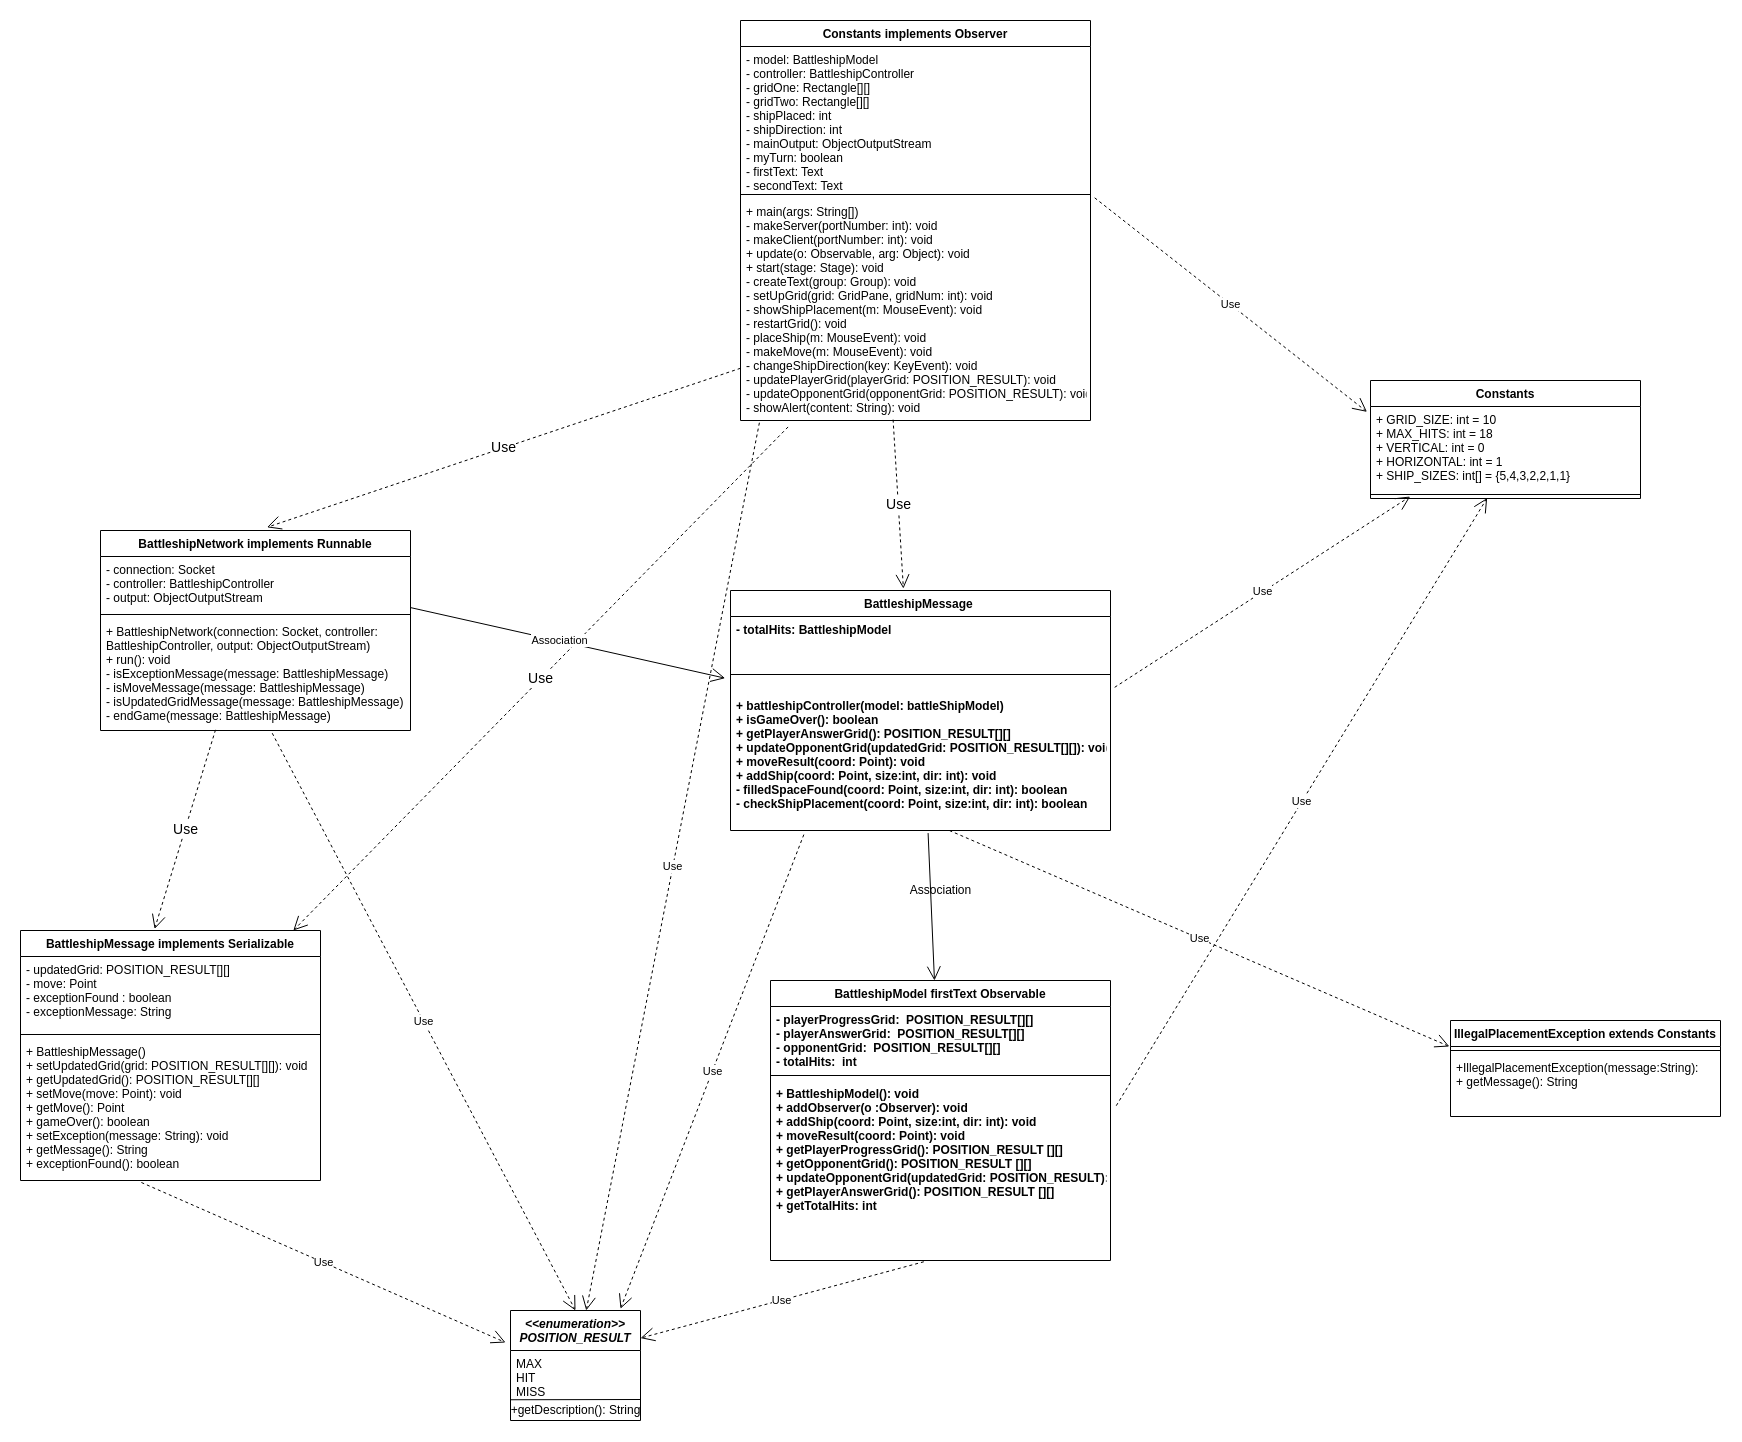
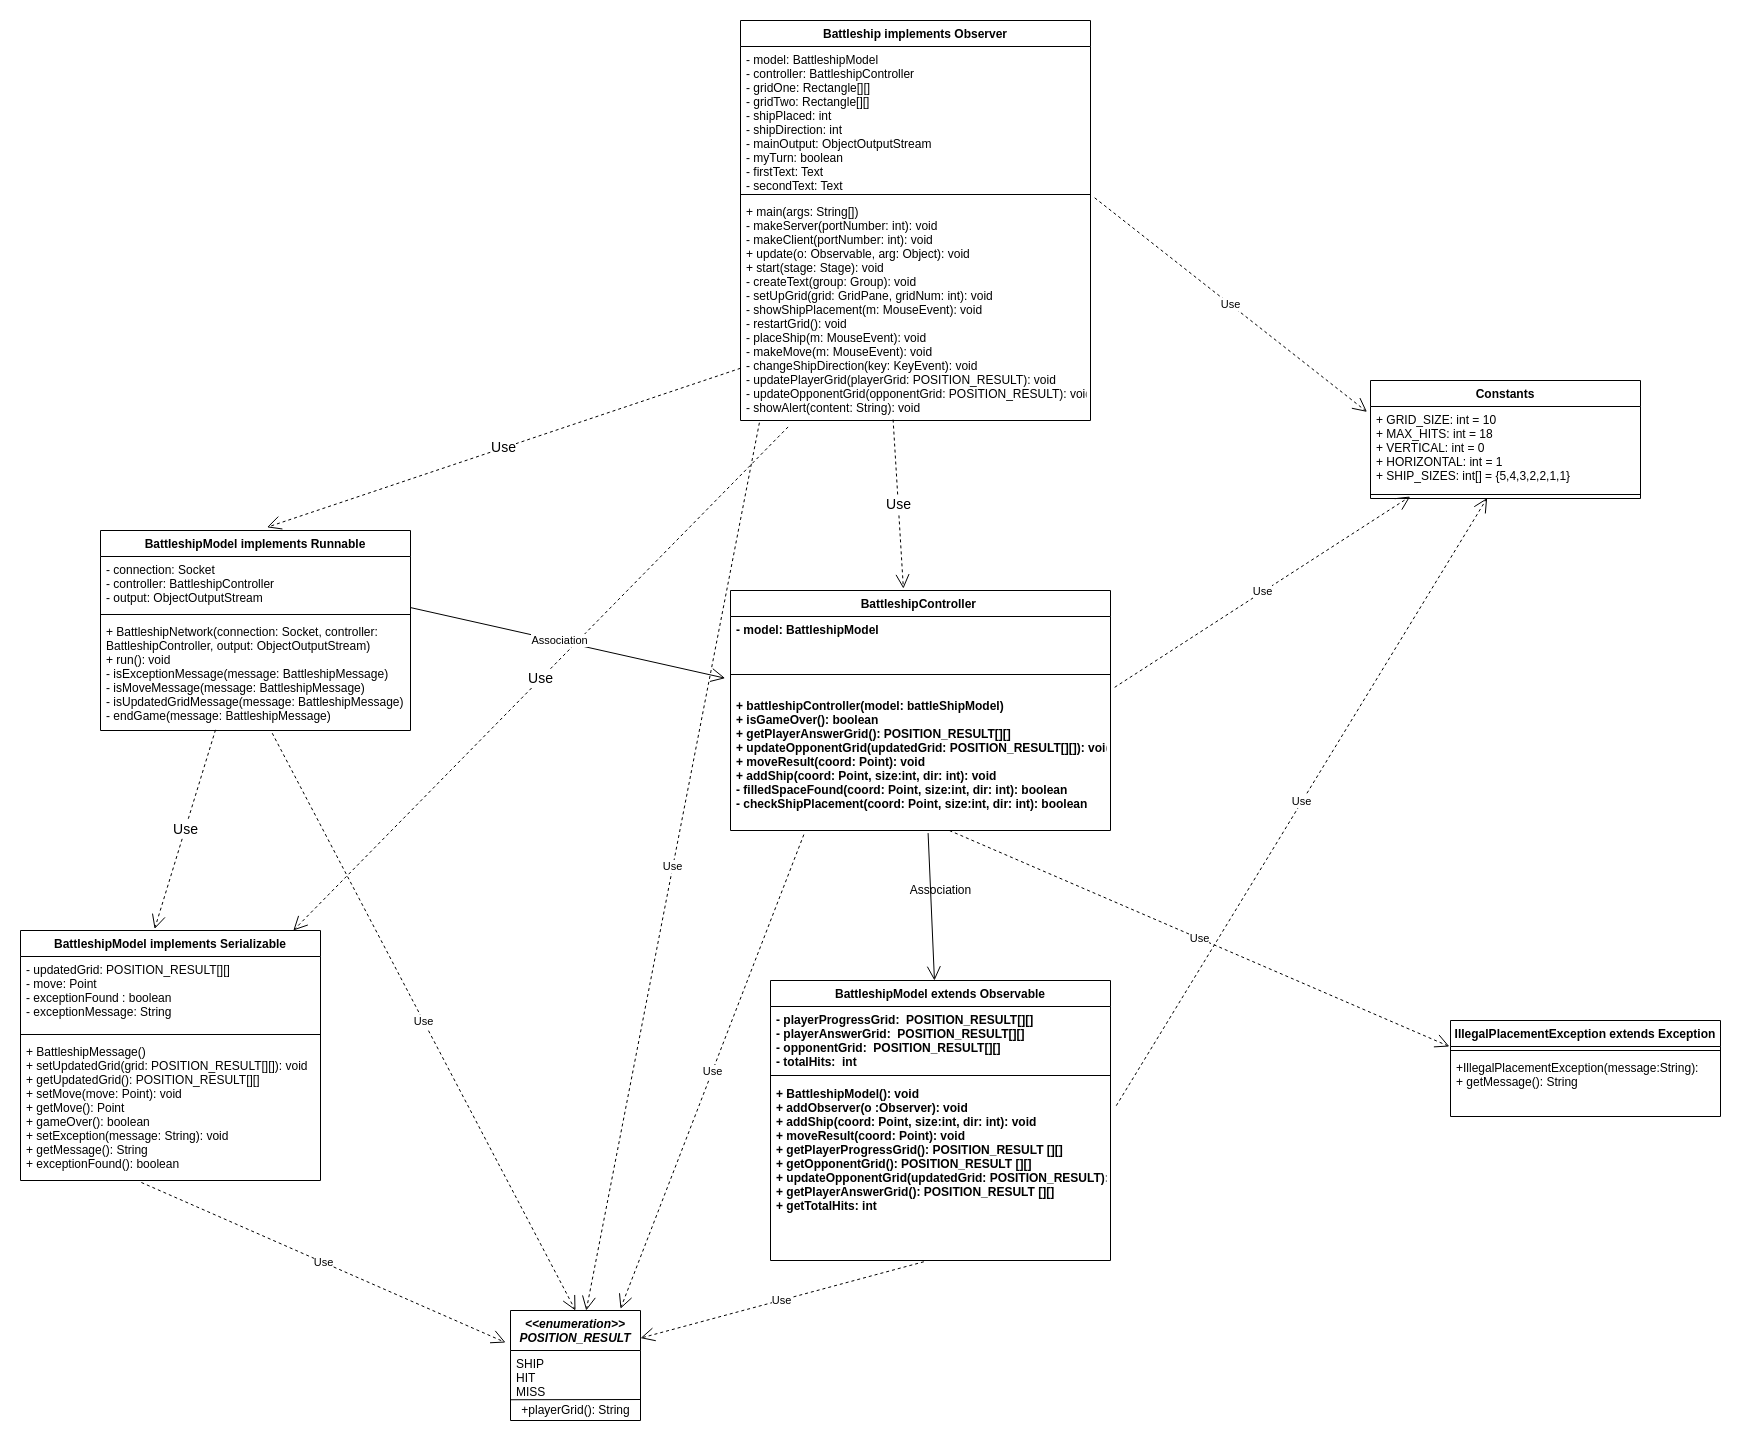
- <mxCell id="15" value="Constants implements Observer" style="swimlane;fontStyle=1;align=center;verticalAlign=top;childLayout=stackLayout;horizontal=1;startSize=26;horizontalStack=0;resizeParent=1;resizeParentMax=0;resizeLast=0;collapsible=1;marginBottom=0;" vertex="1" parent="1"><mxGeometry x="740" y="20" width="350" height="400" as="geometry" /></mxCell>
+ <mxCell id="15" value="Battleship implements Observer" style="swimlane;fontStyle=1;align=center;verticalAlign=top;childLayout=stackLayout;horizontal=1;startSize=26;horizontalStack=0;resizeParent=1;resizeParentMax=0;resizeLast=0;collapsible=1;marginBottom=0;" vertex="1" parent="1"><mxGeometry x="740" y="20" width="350" height="400" as="geometry" /></mxCell>
- <mxCell id="25" value="BattleshipNetwork implements Runnable" style="swimlane;fontStyle=1;align=center;verticalAlign=top;childLayout=stackLayout;horizontal=1;startSize=26;horizontalStack=0;resizeParent=1;resizeParentMax=0;resizeLast=0;collapsible=1;marginBottom=0;" vertex="1" parent="1"><mxGeometry x="100" y="530" width="310" height="200" as="geometry" /></mxCell>
+ <mxCell id="25" value="BattleshipModel implements Runnable" style="swimlane;fontStyle=1;align=center;verticalAlign=top;childLayout=stackLayout;horizontal=1;startSize=26;horizontalStack=0;resizeParent=1;resizeParentMax=0;resizeLast=0;collapsible=1;marginBottom=0;" vertex="1" parent="1"><mxGeometry x="100" y="530" width="310" height="200" as="geometry" /></mxCell>
- <mxCell id="7" value="BattleshipMessage " style="swimlane;fontStyle=1;align=center;verticalAlign=top;childLayout=stackLayout;horizontal=1;startSize=26;horizontalStack=0;resizeParent=1;resizeParentMax=0;resizeLast=0;collapsible=1;marginBottom=0;" vertex="1" parent="1"><mxGeometry x="730" y="590" width="380" height="240" as="geometry" /></mxCell>
+ <mxCell id="7" value="BattleshipController " style="swimlane;fontStyle=1;align=center;verticalAlign=top;childLayout=stackLayout;horizontal=1;startSize=26;horizontalStack=0;resizeParent=1;resizeParentMax=0;resizeLast=0;collapsible=1;marginBottom=0;" vertex="1" parent="1"><mxGeometry x="730" y="590" width="380" height="240" as="geometry" /></mxCell>
- <mxCell id="8" value="- totalHits: BattleshipModel " style="text;strokeColor=none;fillColor=none;align=left;verticalAlign=top;spacingLeft=4;spacingRight=4;overflow=hidden;rotatable=0;points=[[0,0.5],[1,0.5]];portConstraint=eastwest;fontStyle=1" vertex="1" parent="7"><mxGeometry y="26" width="380" height="54" as="geometry" /></mxCell>
+ <mxCell id="8" value="- model: BattleshipModel " style="text;strokeColor=none;fillColor=none;align=left;verticalAlign=top;spacingLeft=4;spacingRight=4;overflow=hidden;rotatable=0;points=[[0,0.5],[1,0.5]];portConstraint=eastwest;fontStyle=1" vertex="1" parent="7"><mxGeometry y="26" width="380" height="54" as="geometry" /></mxCell>
- <mxCell id="29" value="BattleshipMessage implements Serializable" style="swimlane;fontStyle=1;align=center;verticalAlign=top;childLayout=stackLayout;horizontal=1;startSize=26;horizontalStack=0;resizeParent=1;resizeParentMax=0;resizeLast=0;collapsible=1;marginBottom=0;" vertex="1" parent="1"><mxGeometry x="20" y="930" width="300" height="250" as="geometry" /></mxCell>
+ <mxCell id="29" value="BattleshipModel implements Serializable" style="swimlane;fontStyle=1;align=center;verticalAlign=top;childLayout=stackLayout;horizontal=1;startSize=26;horizontalStack=0;resizeParent=1;resizeParentMax=0;resizeLast=0;collapsible=1;marginBottom=0;" vertex="1" parent="1"><mxGeometry x="20" y="930" width="300" height="250" as="geometry" /></mxCell>
- <mxCell id="2" value="BattleshipModel firstText Observable" style="swimlane;fontStyle=1;align=center;verticalAlign=top;childLayout=stackLayout;horizontal=1;startSize=26;horizontalStack=0;resizeParent=1;resizeParentMax=0;resizeLast=0;collapsible=1;marginBottom=0;" vertex="1" parent="1"><mxGeometry x="770" y="980" width="340" height="280" as="geometry" /></mxCell>
+ <mxCell id="2" value="BattleshipModel extends Observable" style="swimlane;fontStyle=1;align=center;verticalAlign=top;childLayout=stackLayout;horizontal=1;startSize=26;horizontalStack=0;resizeParent=1;resizeParentMax=0;resizeLast=0;collapsible=1;marginBottom=0;" vertex="1" parent="1"><mxGeometry x="770" y="980" width="340" height="280" as="geometry" /></mxCell>
- <mxCell id="19" value="IllegalPlacementException extends Constants" style="swimlane;fontStyle=1;align=center;verticalAlign=top;childLayout=stackLayout;horizontal=1;startSize=26;horizontalStack=0;resizeParent=1;resizeParentMax=0;resizeLast=0;collapsible=1;marginBottom=0;" vertex="1" parent="1"><mxGeometry x="1450" y="1020" width="270" height="96" as="geometry" /></mxCell>
+ <mxCell id="19" value="IllegalPlacementException extends Exception" style="swimlane;fontStyle=1;align=center;verticalAlign=top;childLayout=stackLayout;horizontal=1;startSize=26;horizontalStack=0;resizeParent=1;resizeParentMax=0;resizeLast=0;collapsible=1;marginBottom=0;" vertex="1" parent="1"><mxGeometry x="1450" y="1020" width="270" height="96" as="geometry" /></mxCell>
- <mxCell id="12" value="MAX&#10;HIT &#10;MISS" style="text;strokeColor=none;fillColor=none;align=left;verticalAlign=top;spacingLeft=4;spacingRight=4;overflow=hidden;rotatable=0;points=[[0,0.5],[1,0.5]];portConstraint=eastwest;" vertex="1" parent="11"><mxGeometry y="40" width="130" height="50" as="geometry" /></mxCell>
+ <mxCell id="12" value="SHIP&#10;HIT &#10;MISS" style="text;strokeColor=none;fillColor=none;align=left;verticalAlign=top;spacingLeft=4;spacingRight=4;overflow=hidden;rotatable=0;points=[[0,0.5],[1,0.5]];portConstraint=eastwest;" vertex="1" parent="11"><mxGeometry y="40" width="130" height="50" as="geometry" /></mxCell>
- <mxCell id="14" value="+getDescription(): String" style="text;html=1;align=center;verticalAlign=middle;resizable=0;points=[];autosize=1;strokeColor=none;fillColor=none;" vertex="1" parent="11"><mxGeometry y="90" width="130" height="20" as="geometry" /></mxCell>
+ <mxCell id="14" value="+playerGrid(): String" style="text;html=1;align=center;verticalAlign=middle;resizable=0;points=[];autosize=1;strokeColor=none;fillColor=none;" vertex="1" parent="11"><mxGeometry y="90" width="130" height="20" as="geometry" /></mxCell>
